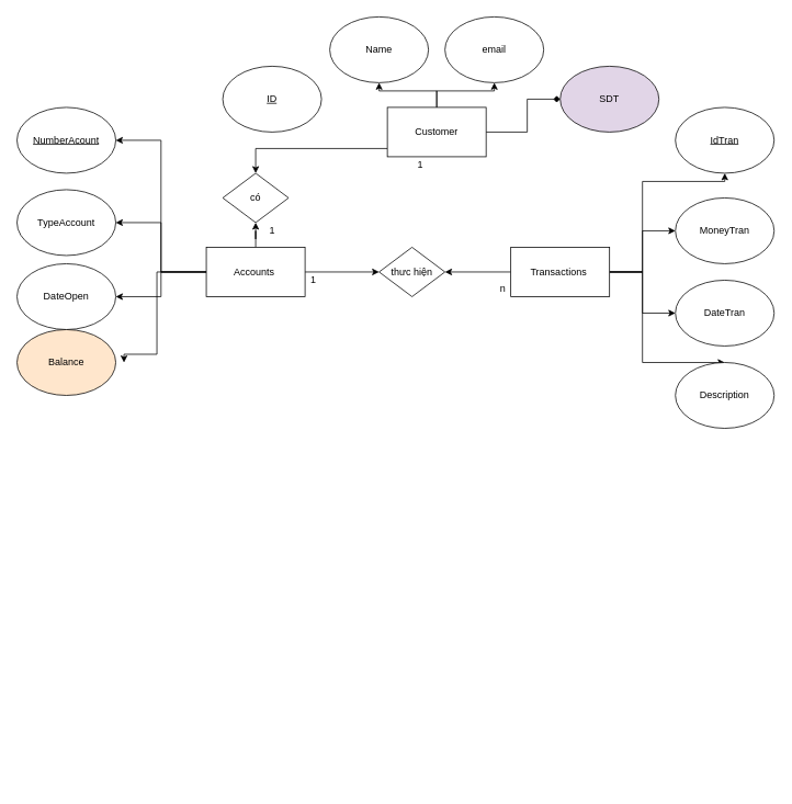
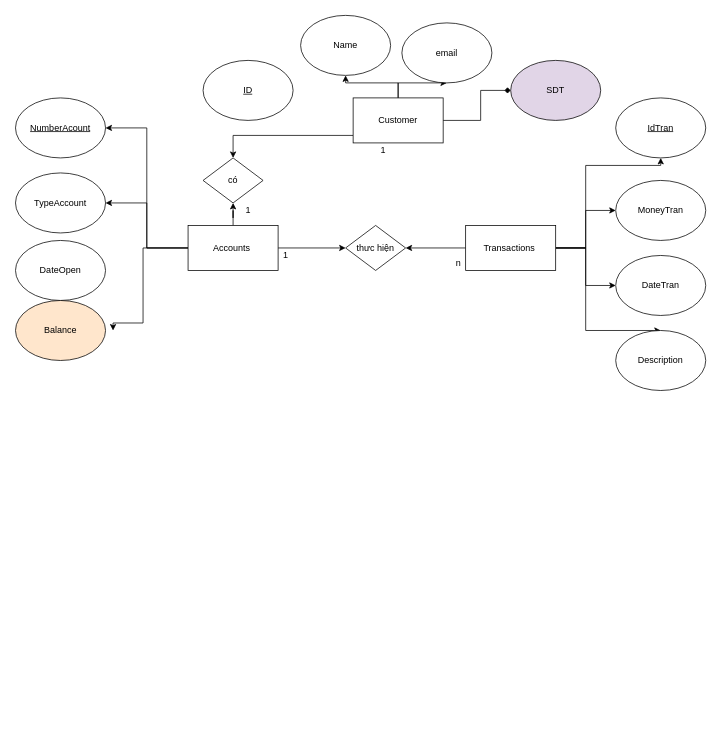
- <mxCell id="24" value="email" style="ellipse;whiteSpace=wrap;html=1;" vertex="1" parent="1"><mxGeometry x="540" y="20" width="120" height="80" as="geometry" /></mxCell>
+ <mxCell id="24" value="email" style="ellipse;whiteSpace=wrap;html=1;" vertex="1" parent="1"><mxGeometry x="535" y="30" width="120" height="80" as="geometry" /></mxCell>
- <mxCell id="17" style="edgeStyle=orthogonalEdgeStyle;rounded=0;orthogonalLoop=1;jettySize=auto;html=1;entryX=1;entryY=0.5;entryDx=0;entryDy=0;" edge="1" parent="1" source="21" target="27"><mxGeometry relative="1" as="geometry" /></mxCell>
